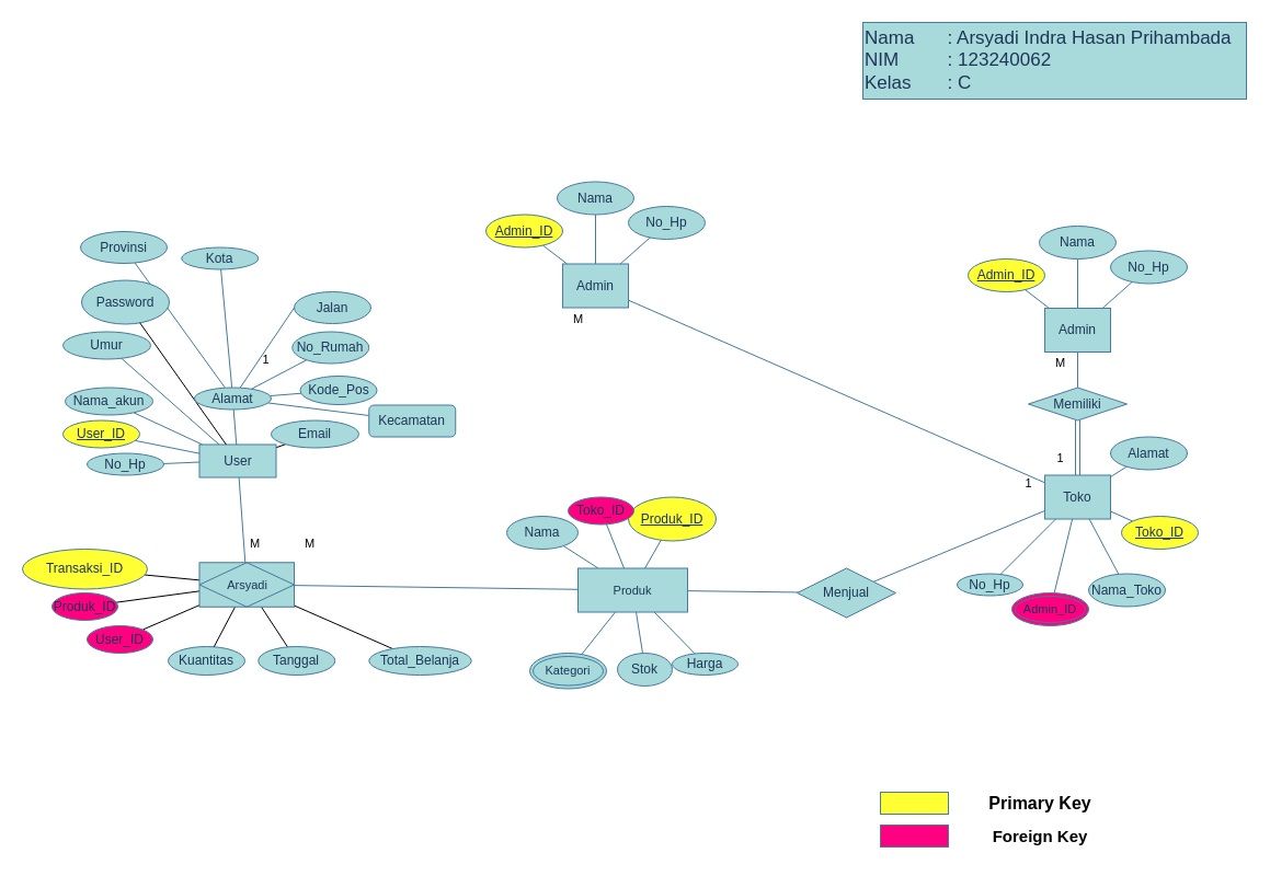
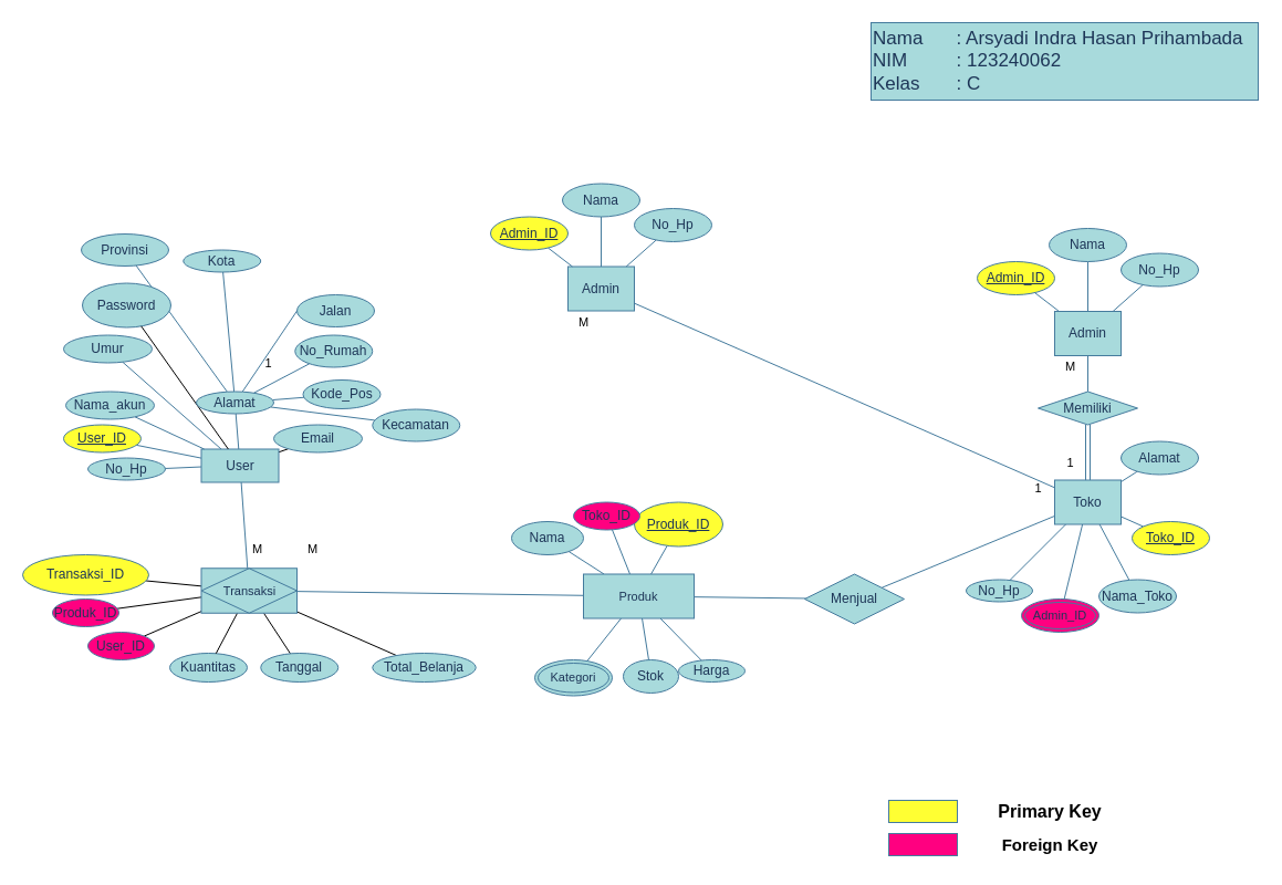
- <mxCell id="62" value="Kecamatan" style="whiteSpace=wrap;html=1;labelBackgroundColor=none;fillColor=#A8DADC;strokeColor=#457B9D;fontColor=#1D3557;rounded=1;" parent="1" vertex="1"><mxGeometry x="336.25" y="369.5" width="79" height="29" as="geometry" /></mxCell>
+ <mxCell id="62" value="Kecamatan" style="ellipse;whiteSpace=wrap;html=1;rounded=0;labelBackgroundColor=none;fillColor=#A8DADC;strokeColor=#457B9D;fontColor=#1D3557;" parent="1" vertex="1"><mxGeometry x="336.25" y="369.5" width="79" height="29" as="geometry" /></mxCell>
- <mxCell id="89" value="Arsyadi" style="whiteSpace=wrap;html=1;align=center;fontFamily=Helvetica;fontSize=11;fontColor=#1D3557;labelBackgroundColor=none;rounded=0;fillColor=#A8DADC;strokeColor=#457B9D;shape=associativeEntity;" parent="1" vertex="1"><mxGeometry x="181.5" y="513.25" width="86.5" height="40.5" as="geometry" /></mxCell>
+ <mxCell id="89" value="Transaksi" style="whiteSpace=wrap;html=1;align=center;fontFamily=Helvetica;fontSize=11;fontColor=#1D3557;labelBackgroundColor=none;rounded=0;fillColor=#A8DADC;strokeColor=#457B9D;shape=associativeEntity;" parent="1" vertex="1"><mxGeometry x="181.5" y="513.25" width="86.5" height="40.5" as="geometry" /></mxCell>
